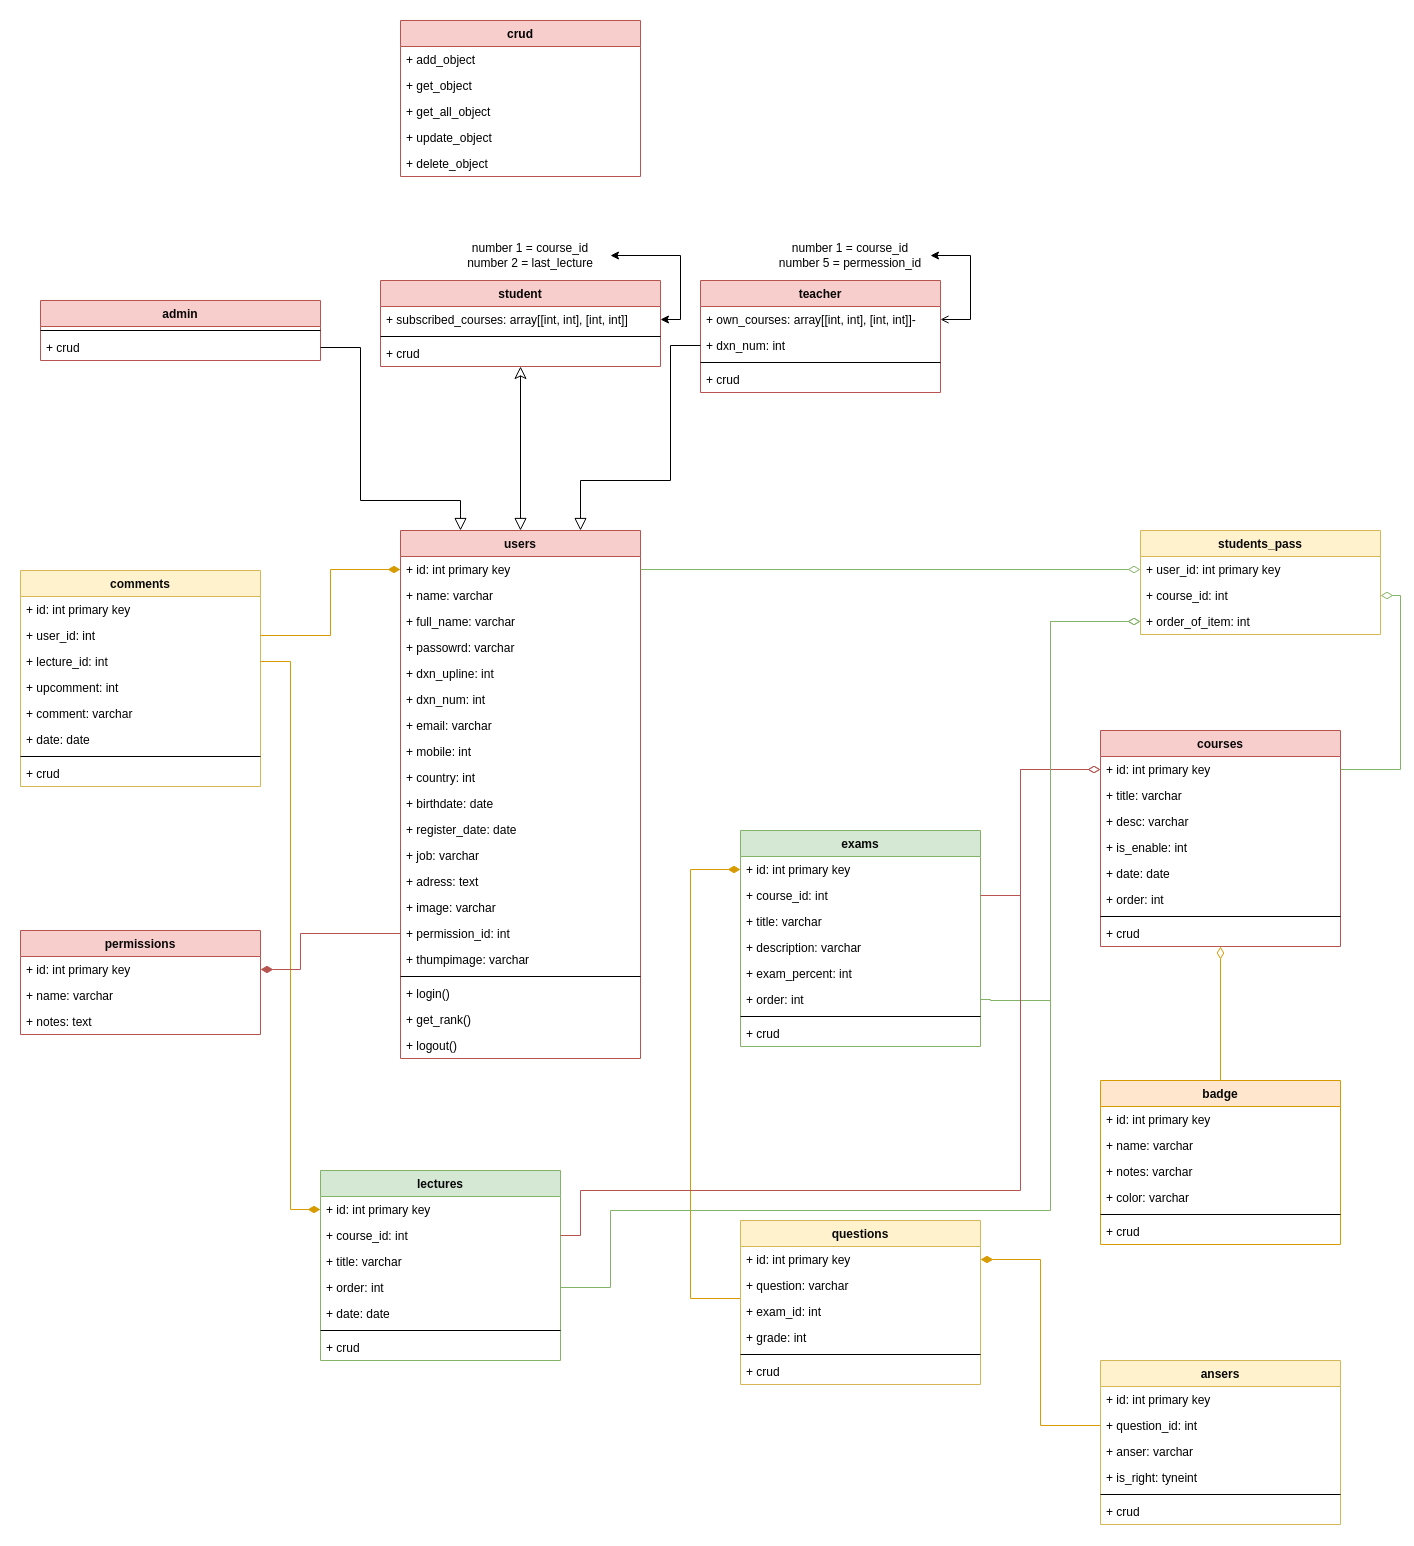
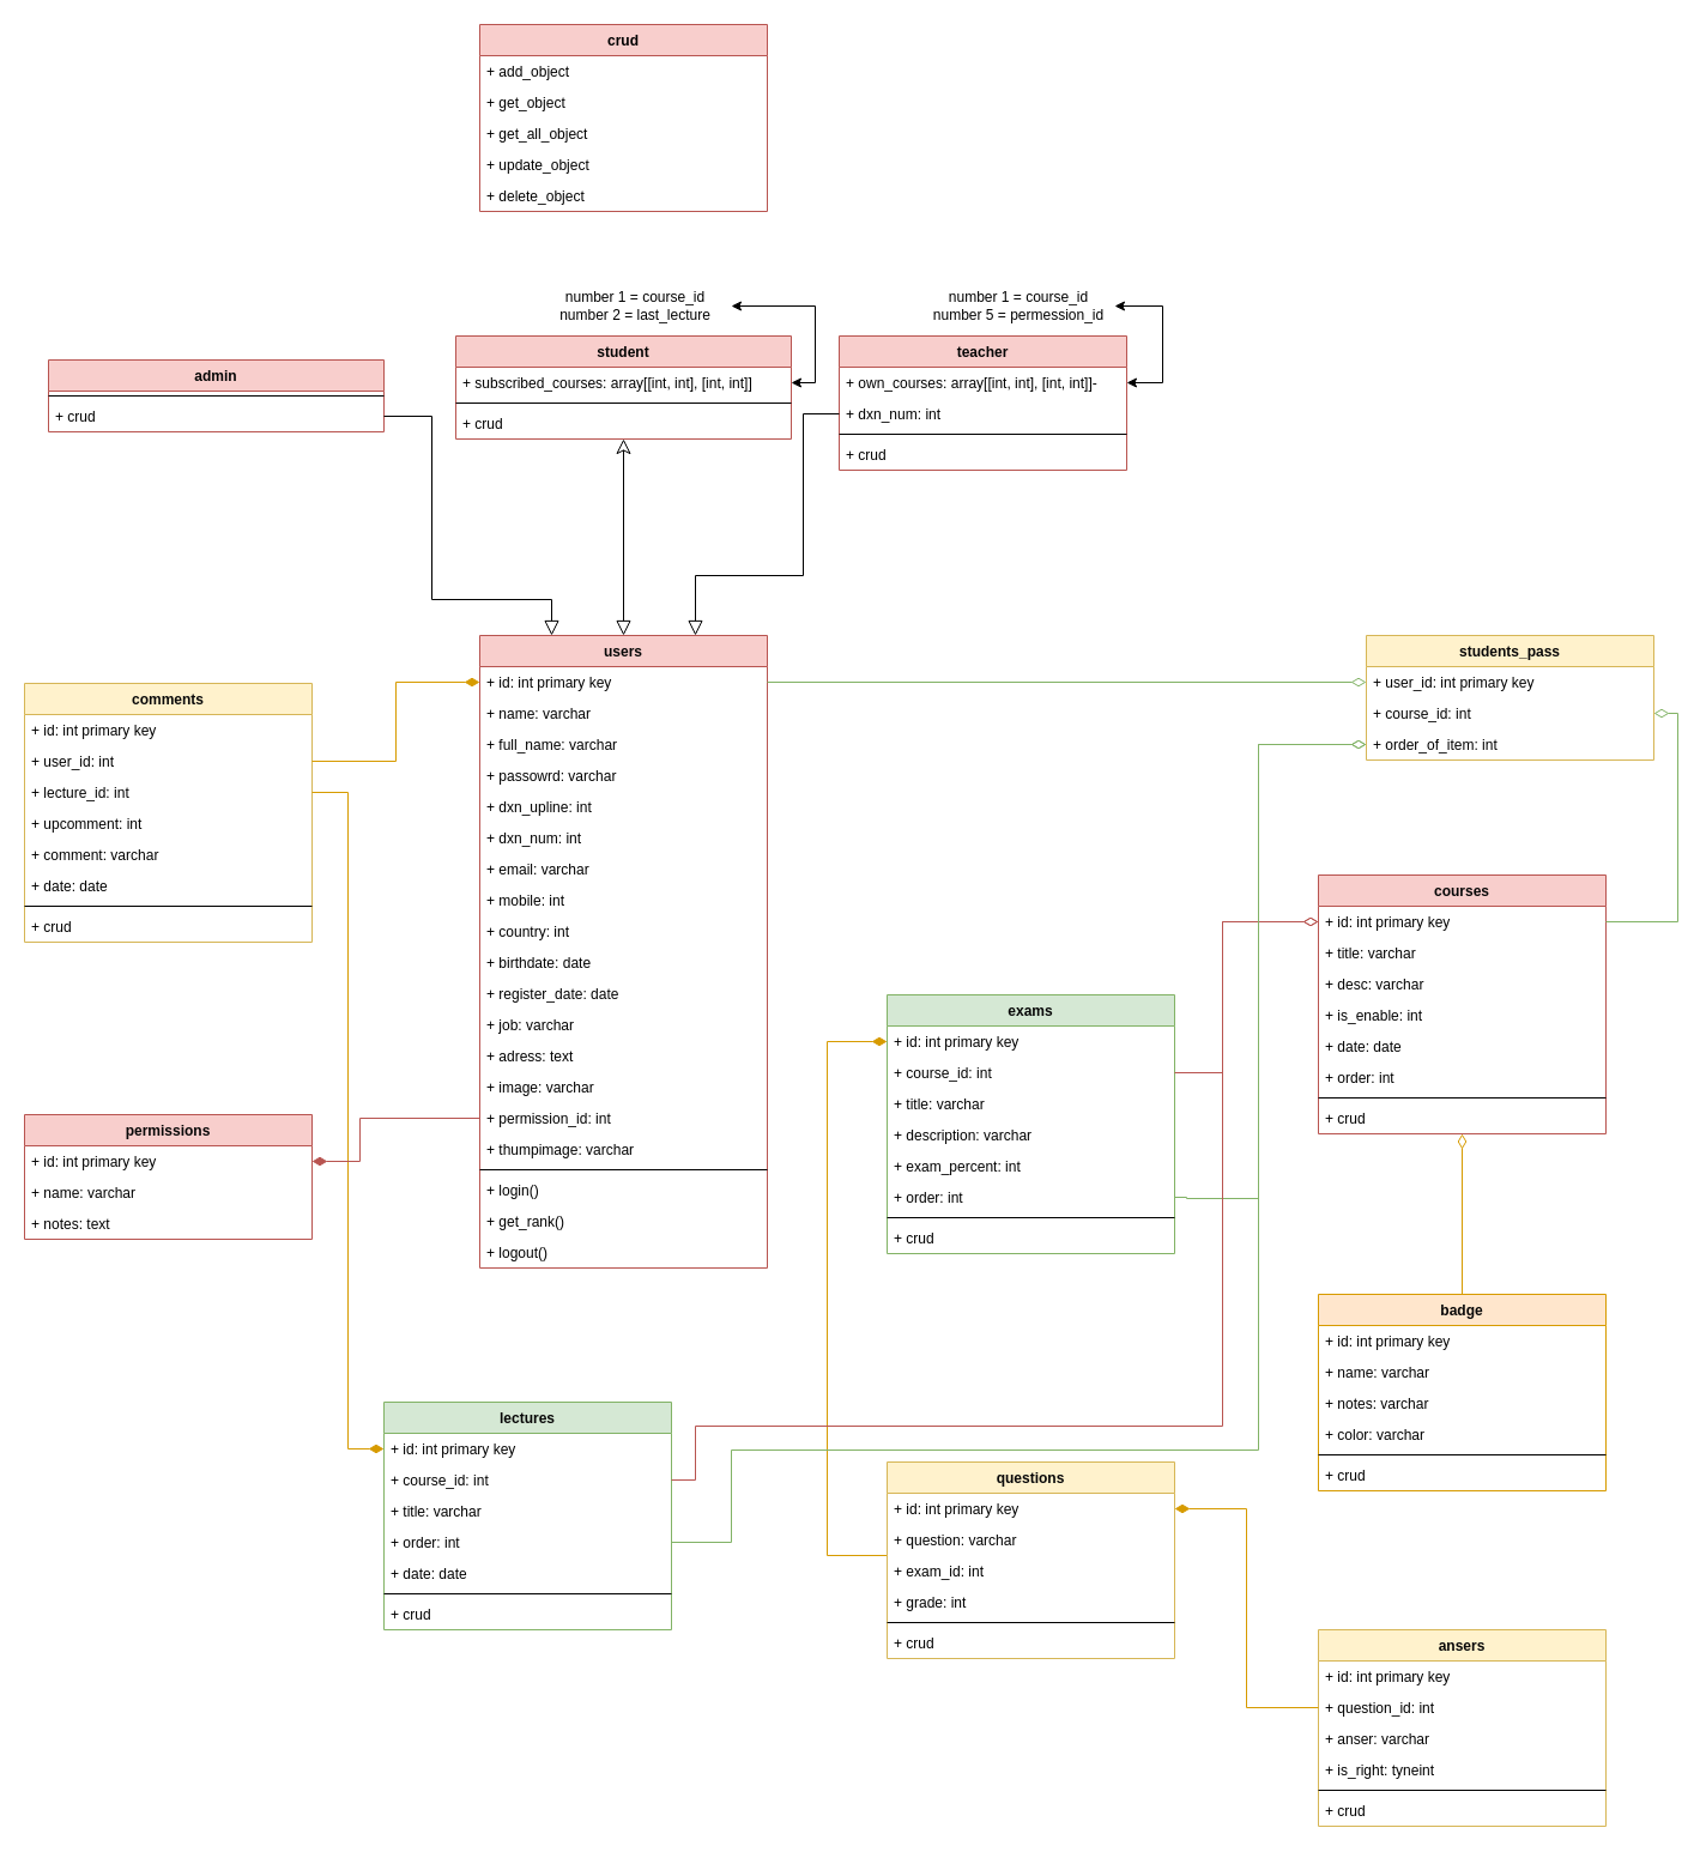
- <mxCell id="114" style="edgeStyle=orthogonalEdgeStyle;rounded=0;orthogonalLoop=1;jettySize=auto;html=1;exitX=1;exitY=0.5;exitDx=0;exitDy=0;entryX=1;entryY=0.5;entryDx=0;entryDy=0;startArrow=classic;startFill=1;endArrow=open;" parent="1" source="115" target="110" edge="1"><mxGeometry relative="1" as="geometry"><Array as="points"><mxPoint x="970" y="255" /><mxPoint x="970" y="319" /></Array></mxGeometry></mxCell>
+ <mxCell id="114" style="edgeStyle=orthogonalEdgeStyle;rounded=0;orthogonalLoop=1;jettySize=auto;html=1;exitX=1;exitY=0.5;exitDx=0;exitDy=0;entryX=1;entryY=0.5;entryDx=0;entryDy=0;startArrow=classic;startFill=1;" parent="1" source="115" target="110" edge="1"><mxGeometry relative="1" as="geometry"><Array as="points"><mxPoint x="970" y="255" /><mxPoint x="970" y="319" /></Array></mxGeometry></mxCell>
